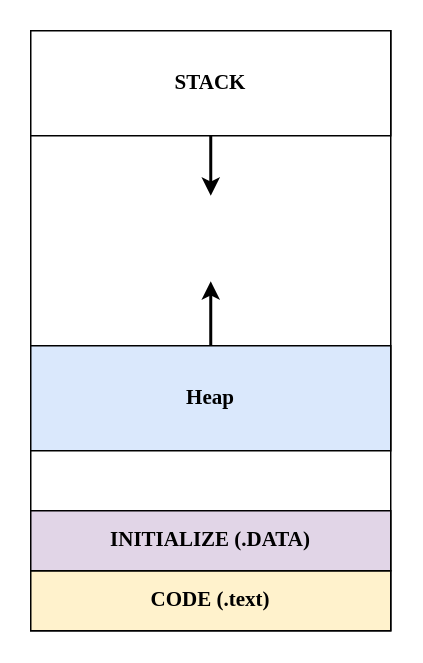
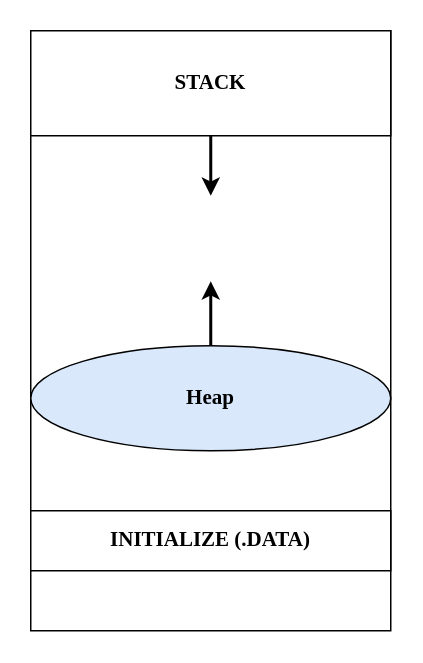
- <mxCell id="5" value="&lt;font face=&quot;Lucida Console&quot;&gt;&lt;span style=&quot;font-size: 14px;&quot;&gt;&lt;b&gt;Heap&lt;/b&gt;&lt;/span&gt;&lt;/font&gt;" style="rounded=0;whiteSpace=wrap;html=1;fillColor=#dae8fc;strokeColor=#000000;" parent="1" vertex="1"><mxGeometry x="20" y="230" width="240" height="70" as="geometry" /></mxCell>
+ <mxCell id="5" value="&lt;font face=&quot;Lucida Console&quot;&gt;&lt;span style=&quot;font-size: 14px;&quot;&gt;&lt;b&gt;Heap&lt;/b&gt;&lt;/span&gt;&lt;/font&gt;" style="ellipse;whiteSpace=wrap;html=1;fillColor=#dae8fc;strokeColor=#000000;" parent="1" vertex="1"><mxGeometry x="20" y="230" width="240" height="70" as="geometry" /></mxCell>
- <mxCell id="4" value="&lt;font size=&quot;1&quot; face=&quot;Lucida Console&quot;&gt;&lt;b style=&quot;font-size: 14px;&quot;&gt;INITIALIZE (.DATA)&lt;/b&gt;&lt;/font&gt;" style="rounded=0;whiteSpace=wrap;html=1;fillColor=#e1d5e7;strokeColor=#000000;" parent="1" vertex="1"><mxGeometry x="20" y="340" width="240" height="40" as="geometry" /></mxCell>
+ <mxCell id="4" value="&lt;font size=&quot;1&quot; face=&quot;Lucida Console&quot;&gt;&lt;b style=&quot;font-size: 14px;&quot;&gt;INITIALIZE (.DATA)&lt;/b&gt;&lt;/font&gt;" style="rounded=0;whiteSpace=wrap;html=1;fillColor=#ffffff;strokeColor=#000000;" parent="1" vertex="1"><mxGeometry x="20" y="340" width="240" height="40" as="geometry" /></mxCell>
- <mxCell id="3" value="&lt;font size=&quot;1&quot; face=&quot;Lucida Console&quot;&gt;&lt;b style=&quot;font-size: 14px;&quot;&gt;CODE (.text)&lt;/b&gt;&lt;/font&gt;" style="rounded=0;whiteSpace=wrap;html=1;fillColor=#fff2cc;strokeColor=#000000;" parent="1" vertex="1"><mxGeometry x="20" y="380" width="240" height="40" as="geometry" /></mxCell>
